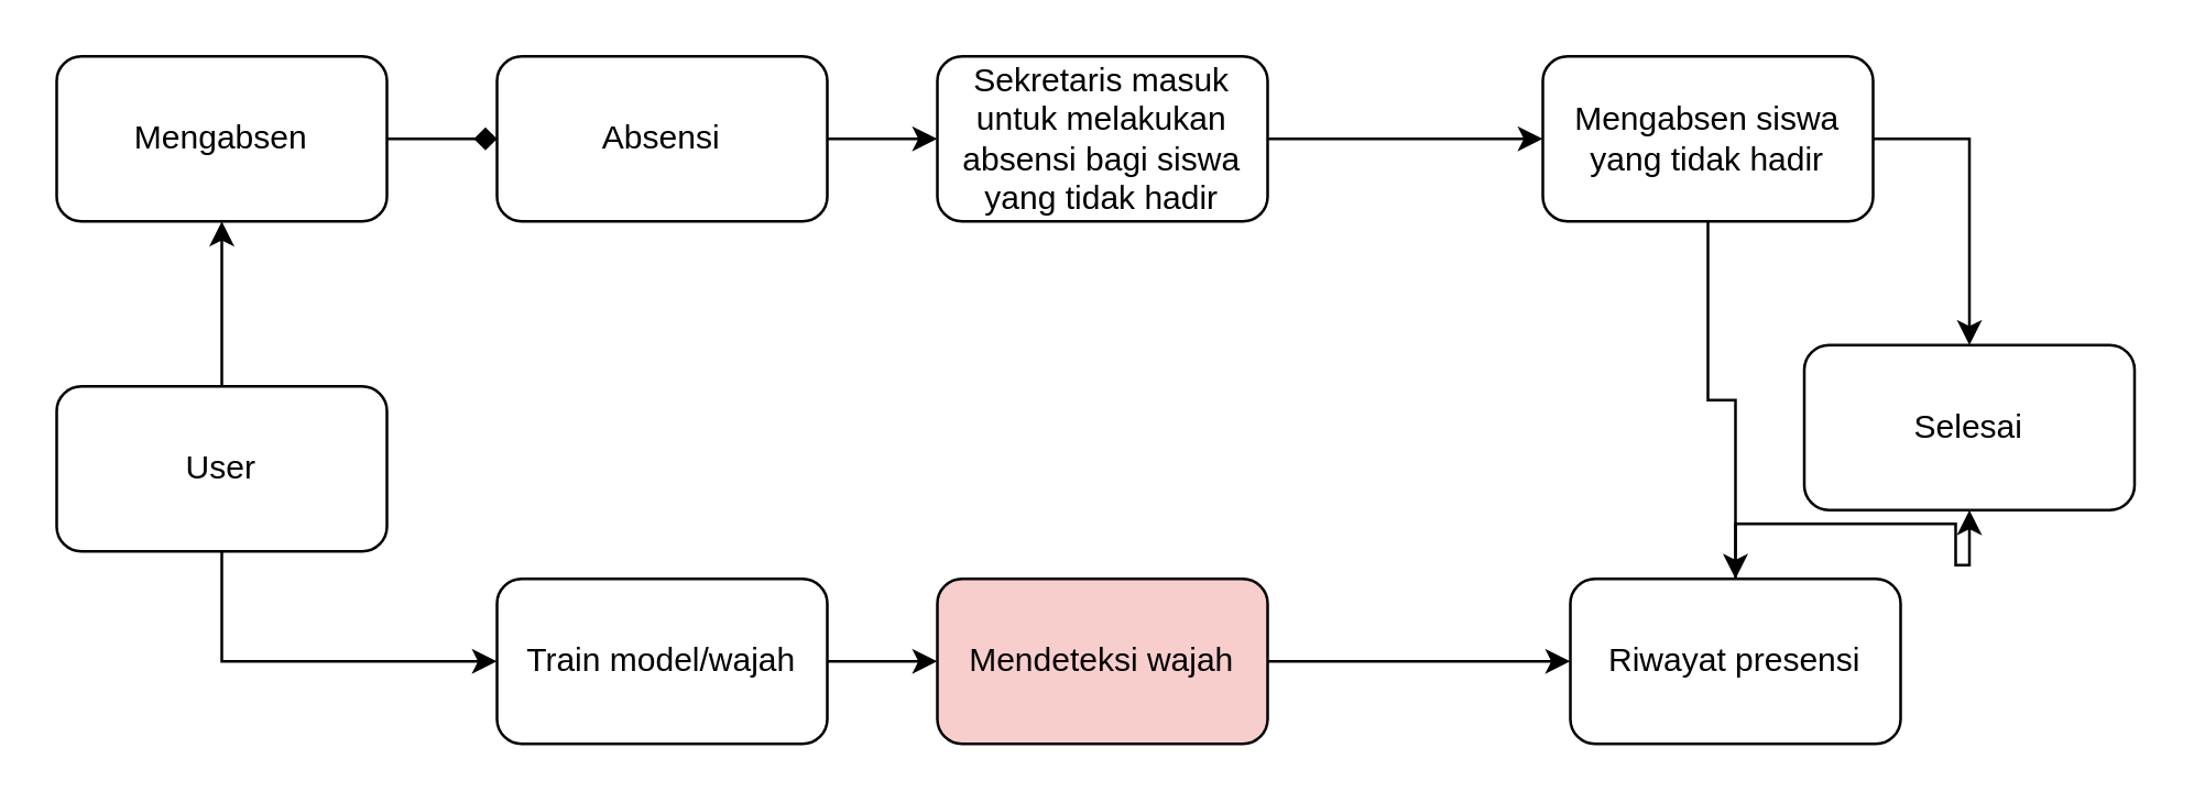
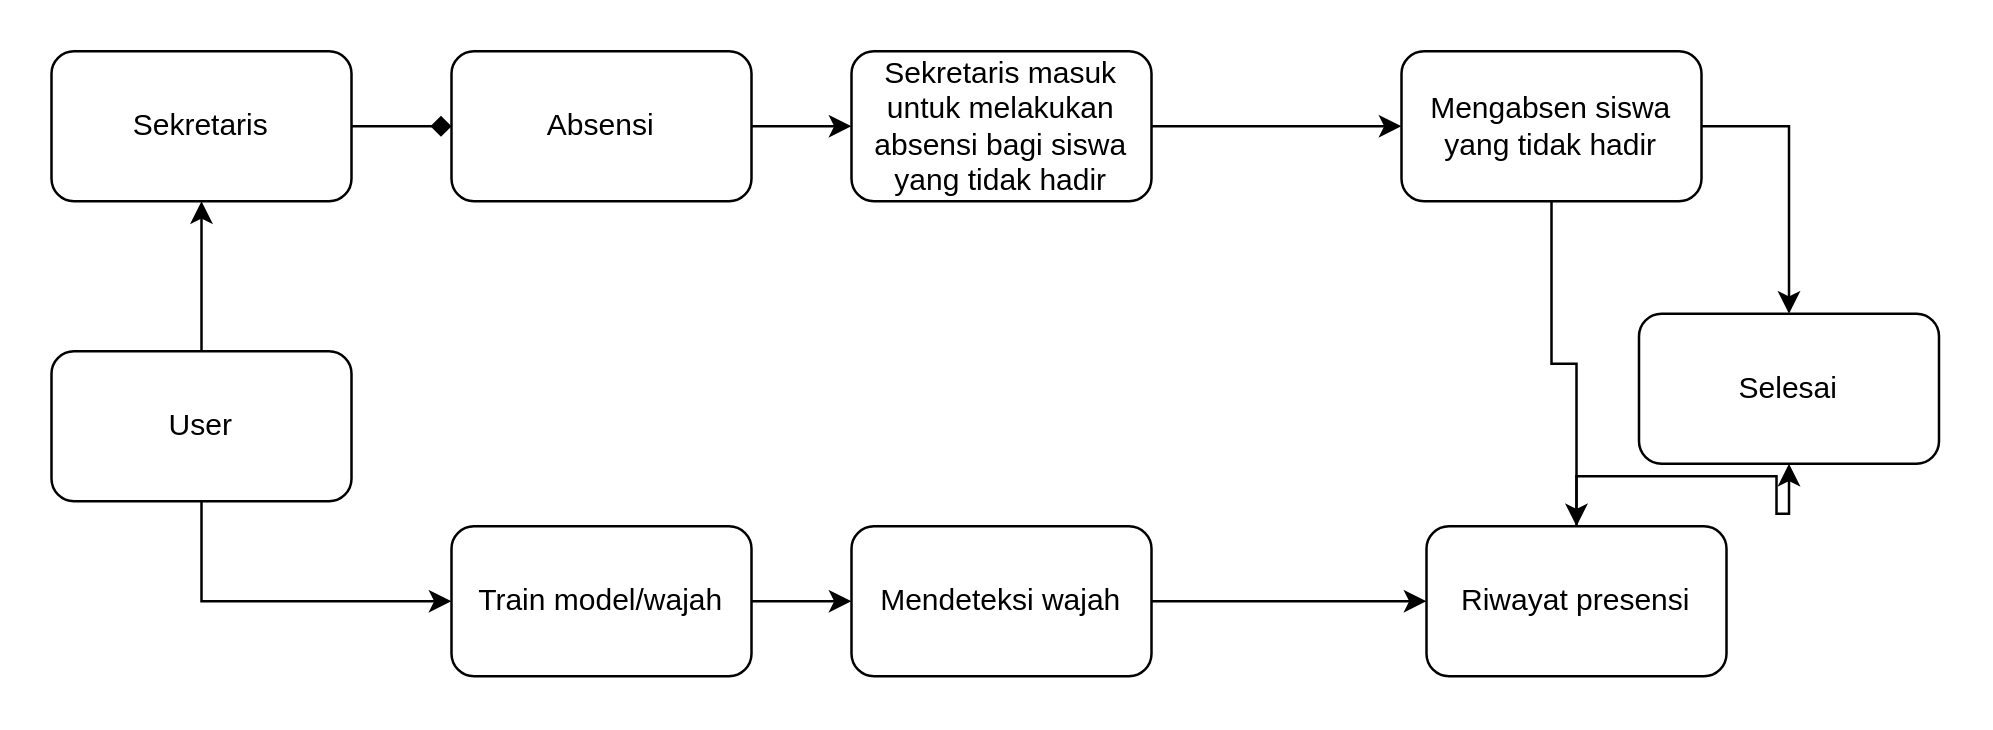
- <mxCell id="13" value="Mengabsen" style="rounded=1;whiteSpace=wrap;html=1;" parent="1" vertex="1"><mxGeometry x="20" y="20" width="120" height="60" as="geometry" /></mxCell>
+ <mxCell id="13" value="Sekretaris" style="rounded=1;whiteSpace=wrap;html=1;" parent="1" vertex="1"><mxGeometry x="20" y="20" width="120" height="60" as="geometry" /></mxCell>
- <mxCell id="8" value="Mendeteksi wajah" style="whiteSpace=wrap;html=1;rounded=1;fillColor=#f8cecc;" parent="1" vertex="1"><mxGeometry x="340" y="210" width="120" height="60" as="geometry" /></mxCell>
+ <mxCell id="8" value="Mendeteksi wajah" style="whiteSpace=wrap;html=1;rounded=1;" parent="1" vertex="1"><mxGeometry x="340" y="210" width="120" height="60" as="geometry" /></mxCell>
